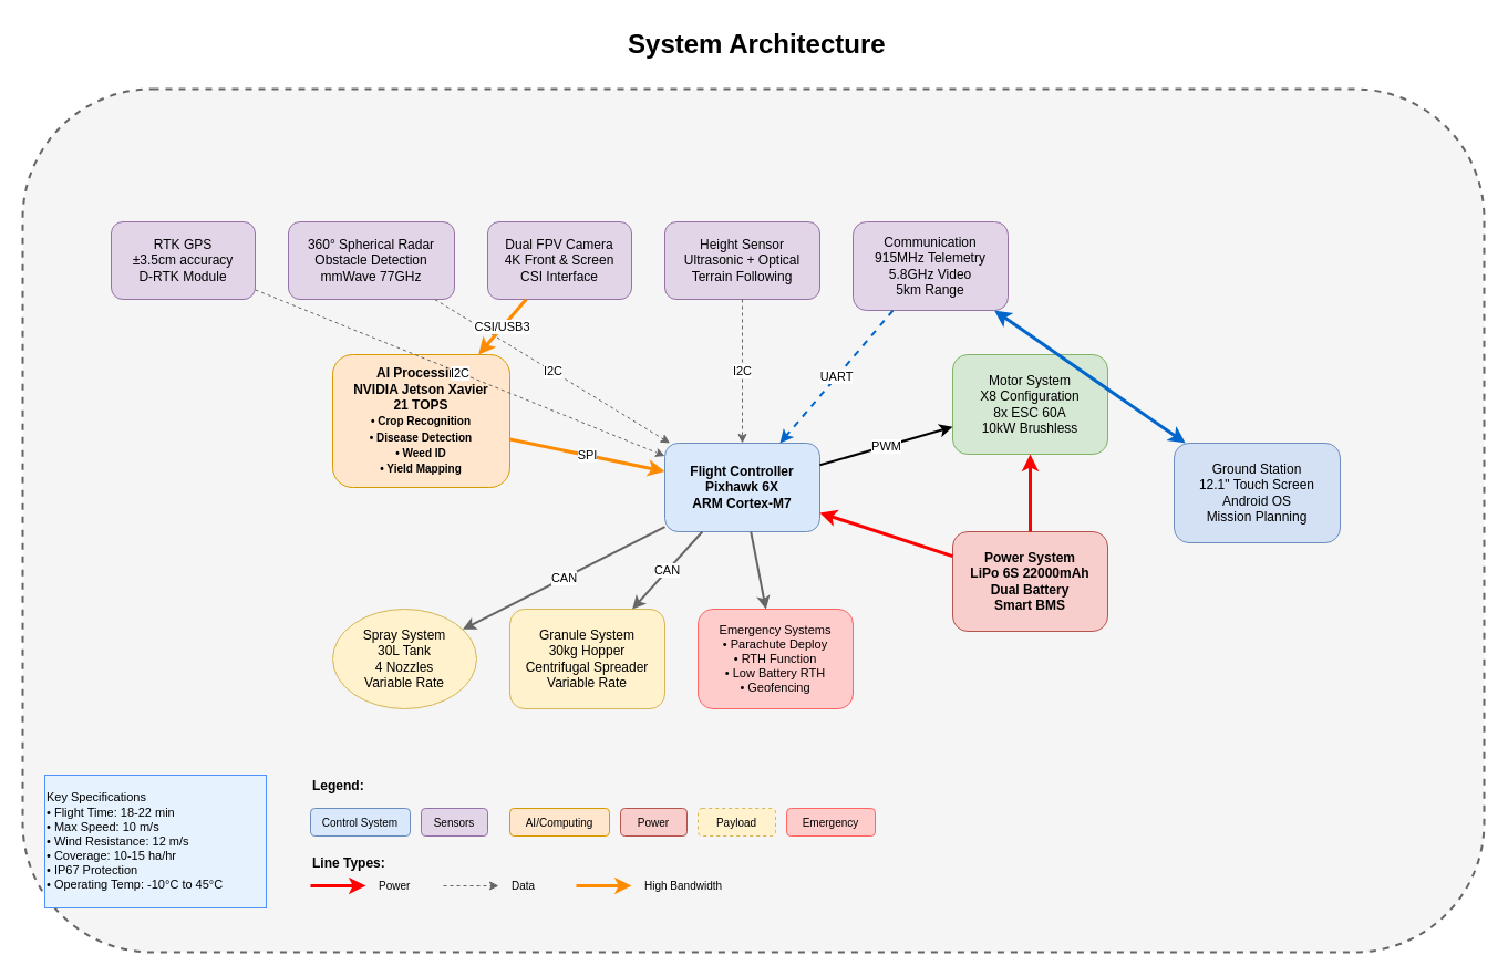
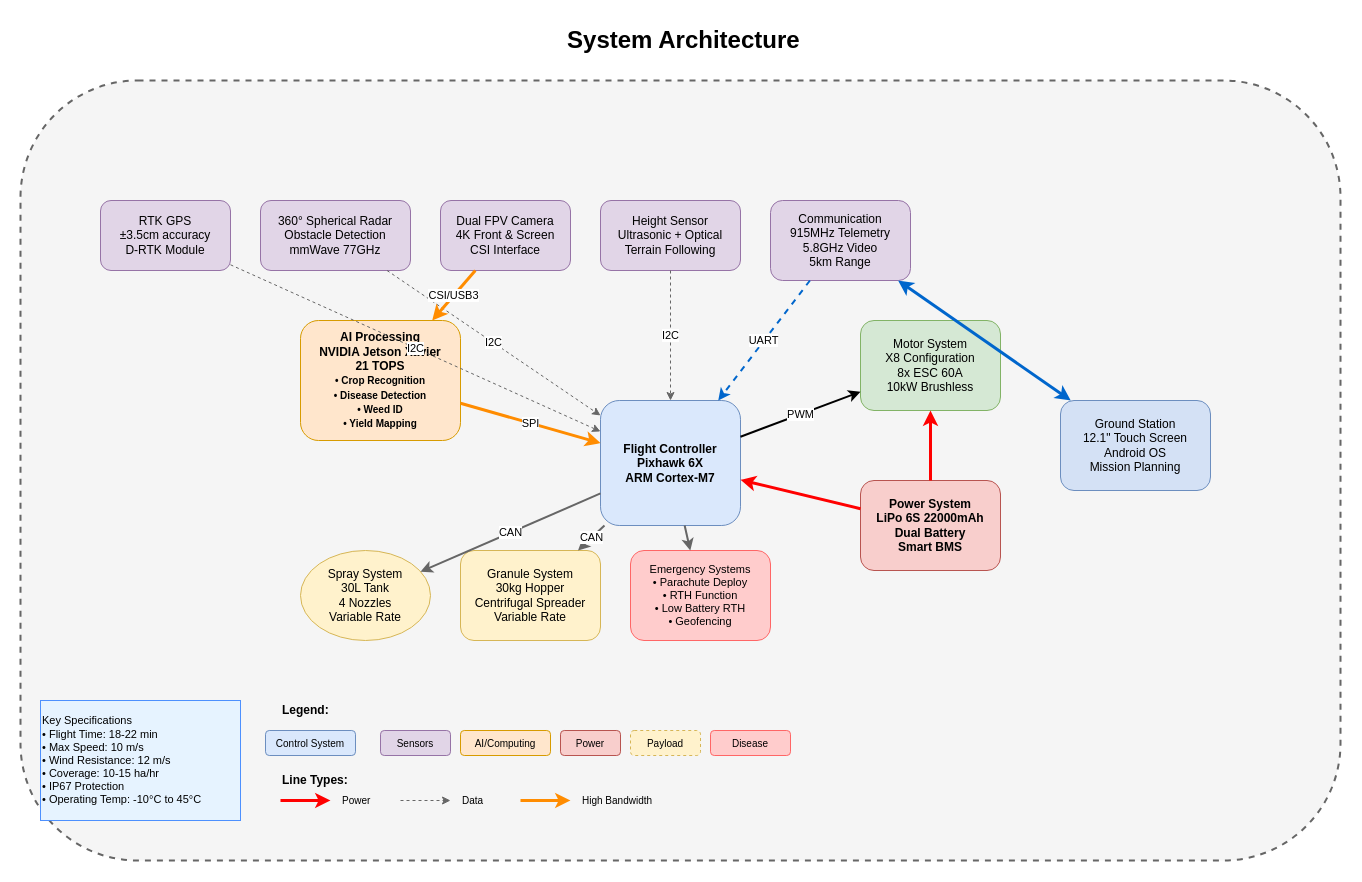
- <mxCell id="4" value="Flight Controller&lt;br&gt;Pixhawk 6X&lt;br&gt;ARM Cortex-M7" style="rounded=1;whiteSpace=wrap;html=1;fillColor=#dae8fc;strokeColor=#6c8ebf;fontStyle=1;fontSize=12" parent="1" vertex="1"><mxGeometry x="600" y="400" width="140" height="80" as="geometry" /></mxCell>
+ <mxCell id="4" value="Flight Controller&lt;br&gt;Pixhawk 6X&lt;br&gt;ARM Cortex-M7" style="rounded=1;whiteSpace=wrap;html=1;fillColor=#dae8fc;strokeColor=#6c8ebf;fontStyle=1;fontSize=12" parent="1" vertex="1"><mxGeometry x="600" y="400" width="140" height="125" as="geometry" /></mxCell>
- <mxCell id="32" value="Control System" style="rounded=1;whiteSpace=wrap;html=1;fillColor=#dae8fc;strokeColor=#6c8ebf;fontSize=10" parent="1" vertex="1"><mxGeometry x="280" y="730" width="90" height="25" as="geometry" /></mxCell>
+ <mxCell id="32" value="Control System" style="rounded=1;whiteSpace=wrap;html=1;fillColor=#dae8fc;strokeColor=#6c8ebf;fontSize=10" parent="1" vertex="1"><mxGeometry x="265" y="730" width="90" height="25" as="geometry" /></mxCell>
- <mxCell id="33" value="Sensors" style="rounded=1;whiteSpace=wrap;html=1;fillColor=#e1d5e7;strokeColor=#9673a6;fontSize=10" parent="1" vertex="1"><mxGeometry x="380" y="730" width="60" height="25" as="geometry" /></mxCell>
+ <mxCell id="33" value="Sensors" style="rounded=1;whiteSpace=wrap;html=1;fillColor=#e1d5e7;strokeColor=#9673a6;fontSize=10" parent="1" vertex="1"><mxGeometry x="380" y="730" width="70" height="25" as="geometry" /></mxCell>
- <mxCell id="37" value="Emergency" style="rounded=1;whiteSpace=wrap;html=1;fillColor=#ffcccc;strokeColor=#ff6666;fontSize=10" parent="1" vertex="1"><mxGeometry x="710" y="730" width="80" height="25" as="geometry" /></mxCell>
+ <mxCell id="37" value="Disease" style="rounded=1;whiteSpace=wrap;html=1;fillColor=#ffcccc;strokeColor=#ff6666;fontSize=10" parent="1" vertex="1"><mxGeometry x="710" y="730" width="80" height="25" as="geometry" /></mxCell>
